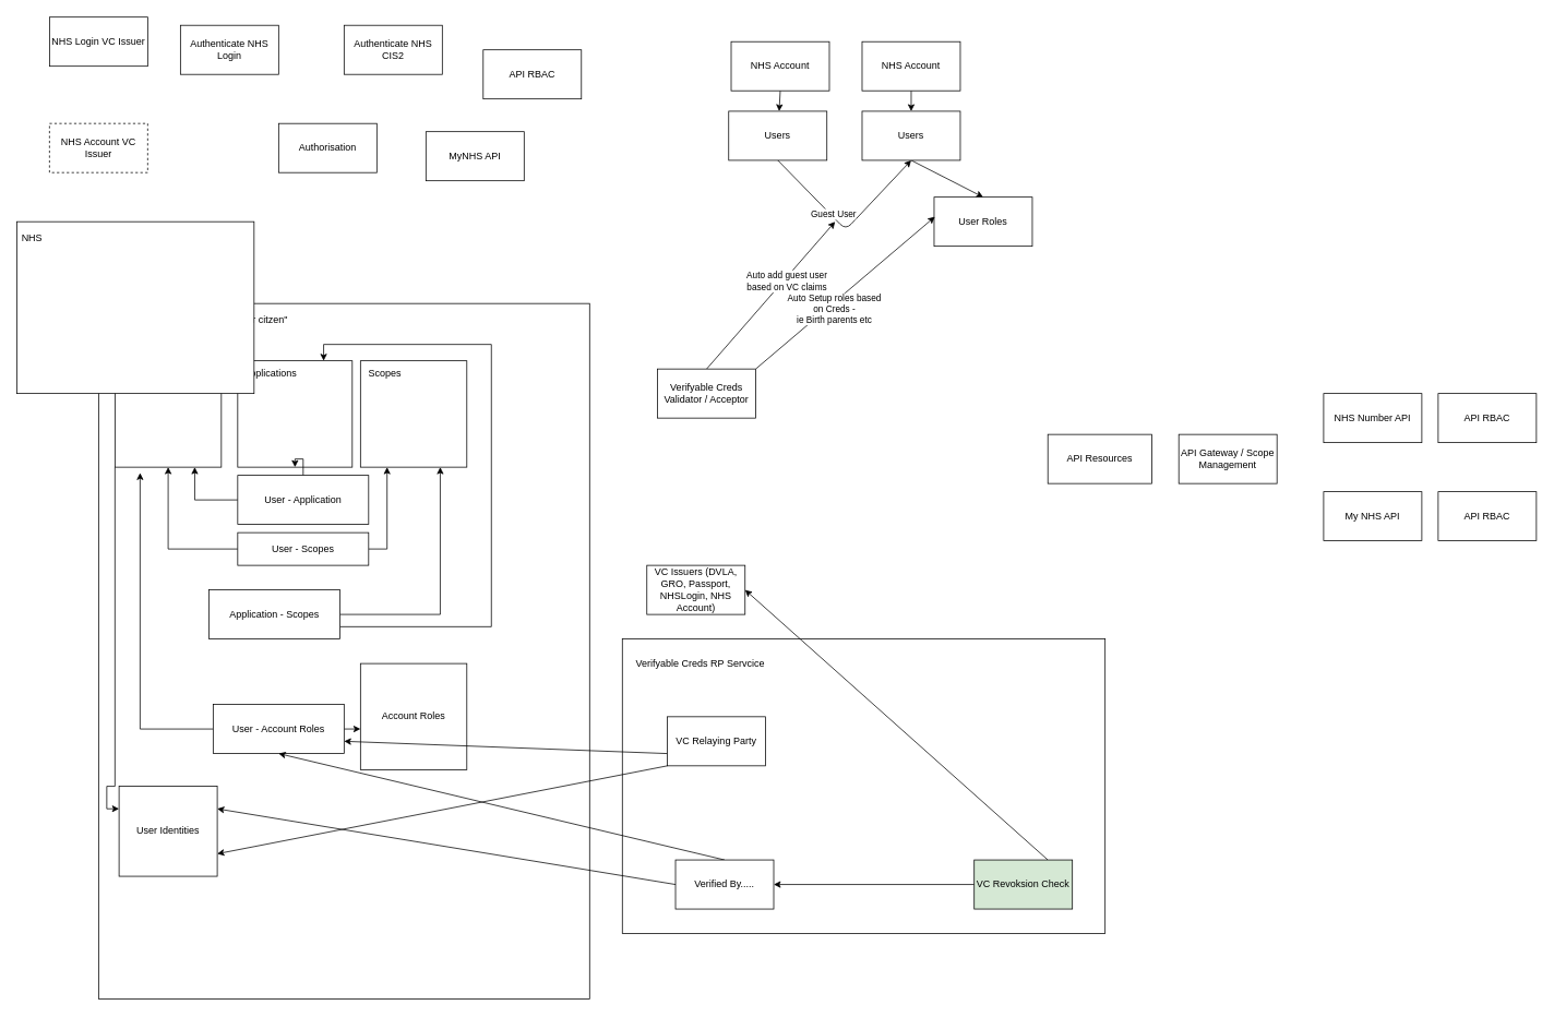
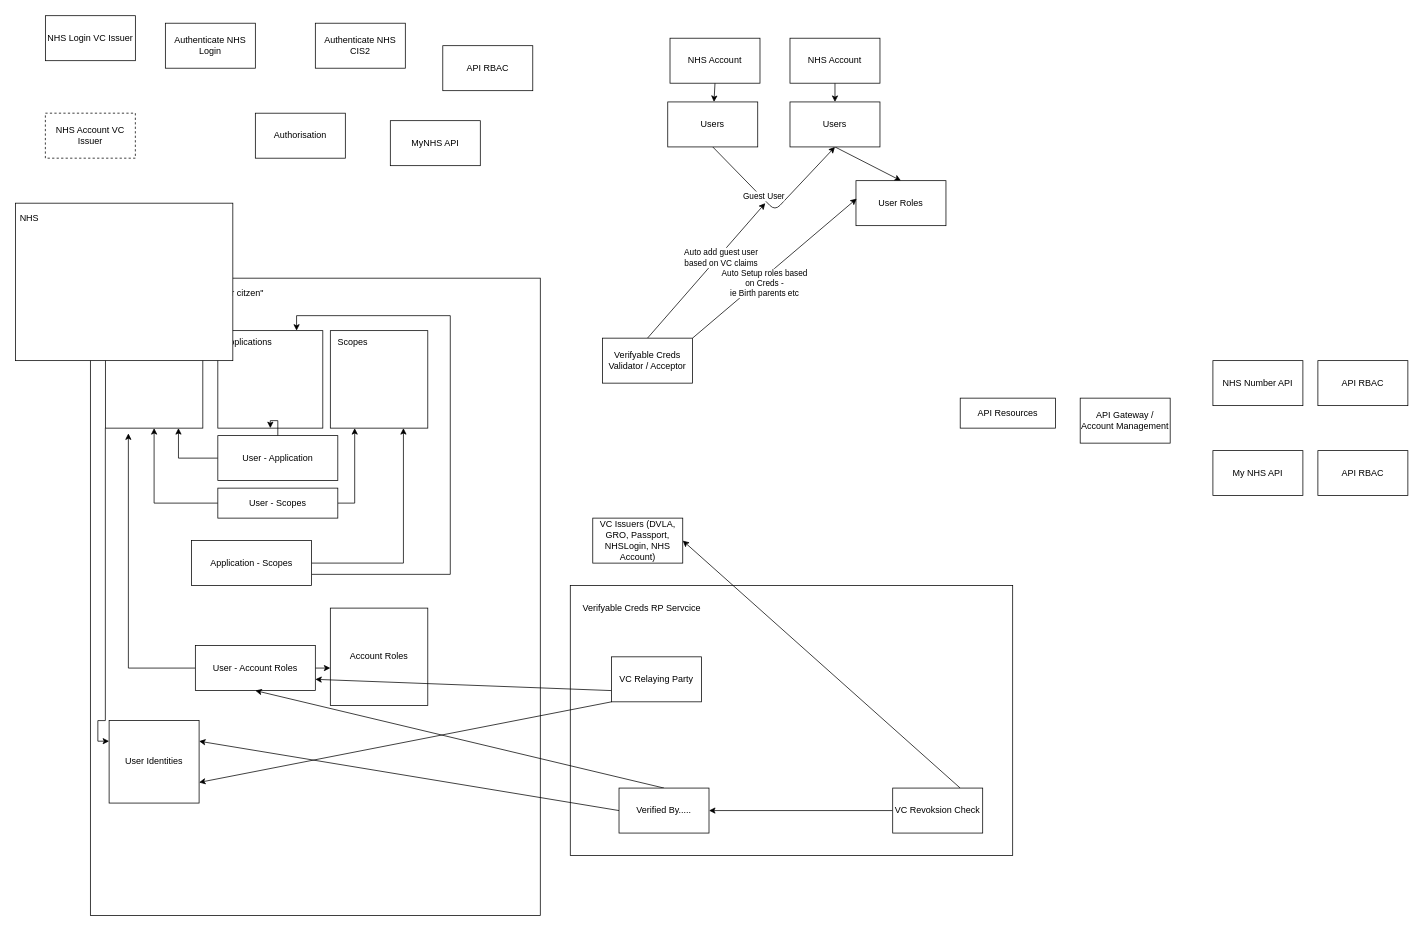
- <mxCell id="50" value="API Resources" style="whiteSpace=wrap;html=1;" vertex="1" parent="1"><mxGeometry x="1280" y="530" width="127" height="60" as="geometry" /></mxCell>
+ <mxCell id="50" value="API Resources" style="whiteSpace=wrap;html=1;" vertex="1" parent="1"><mxGeometry x="1280" y="530" width="127" height="40" as="geometry" /></mxCell>
- <mxCell id="51" value="API Gateway / Scope Management" style="whiteSpace=wrap;html=1;" vertex="1" parent="1"><mxGeometry x="1440" y="530" width="120" height="60" as="geometry" /></mxCell>
+ <mxCell id="51" value="API Gateway / Account Management" style="whiteSpace=wrap;html=1;" vertex="1" parent="1"><mxGeometry x="1440" y="530" width="120" height="60" as="geometry" /></mxCell>
- <mxCell id="60" value="VC Revoksion Check" style="whiteSpace=wrap;html=1;fillColor=#d5e8d4;" vertex="1" parent="1"><mxGeometry x="1190" y="1050" width="120" height="60" as="geometry" /></mxCell>
+ <mxCell id="60" value="VC Revoksion Check" style="whiteSpace=wrap;html=1;" vertex="1" parent="1"><mxGeometry x="1190" y="1050" width="120" height="60" as="geometry" /></mxCell>
